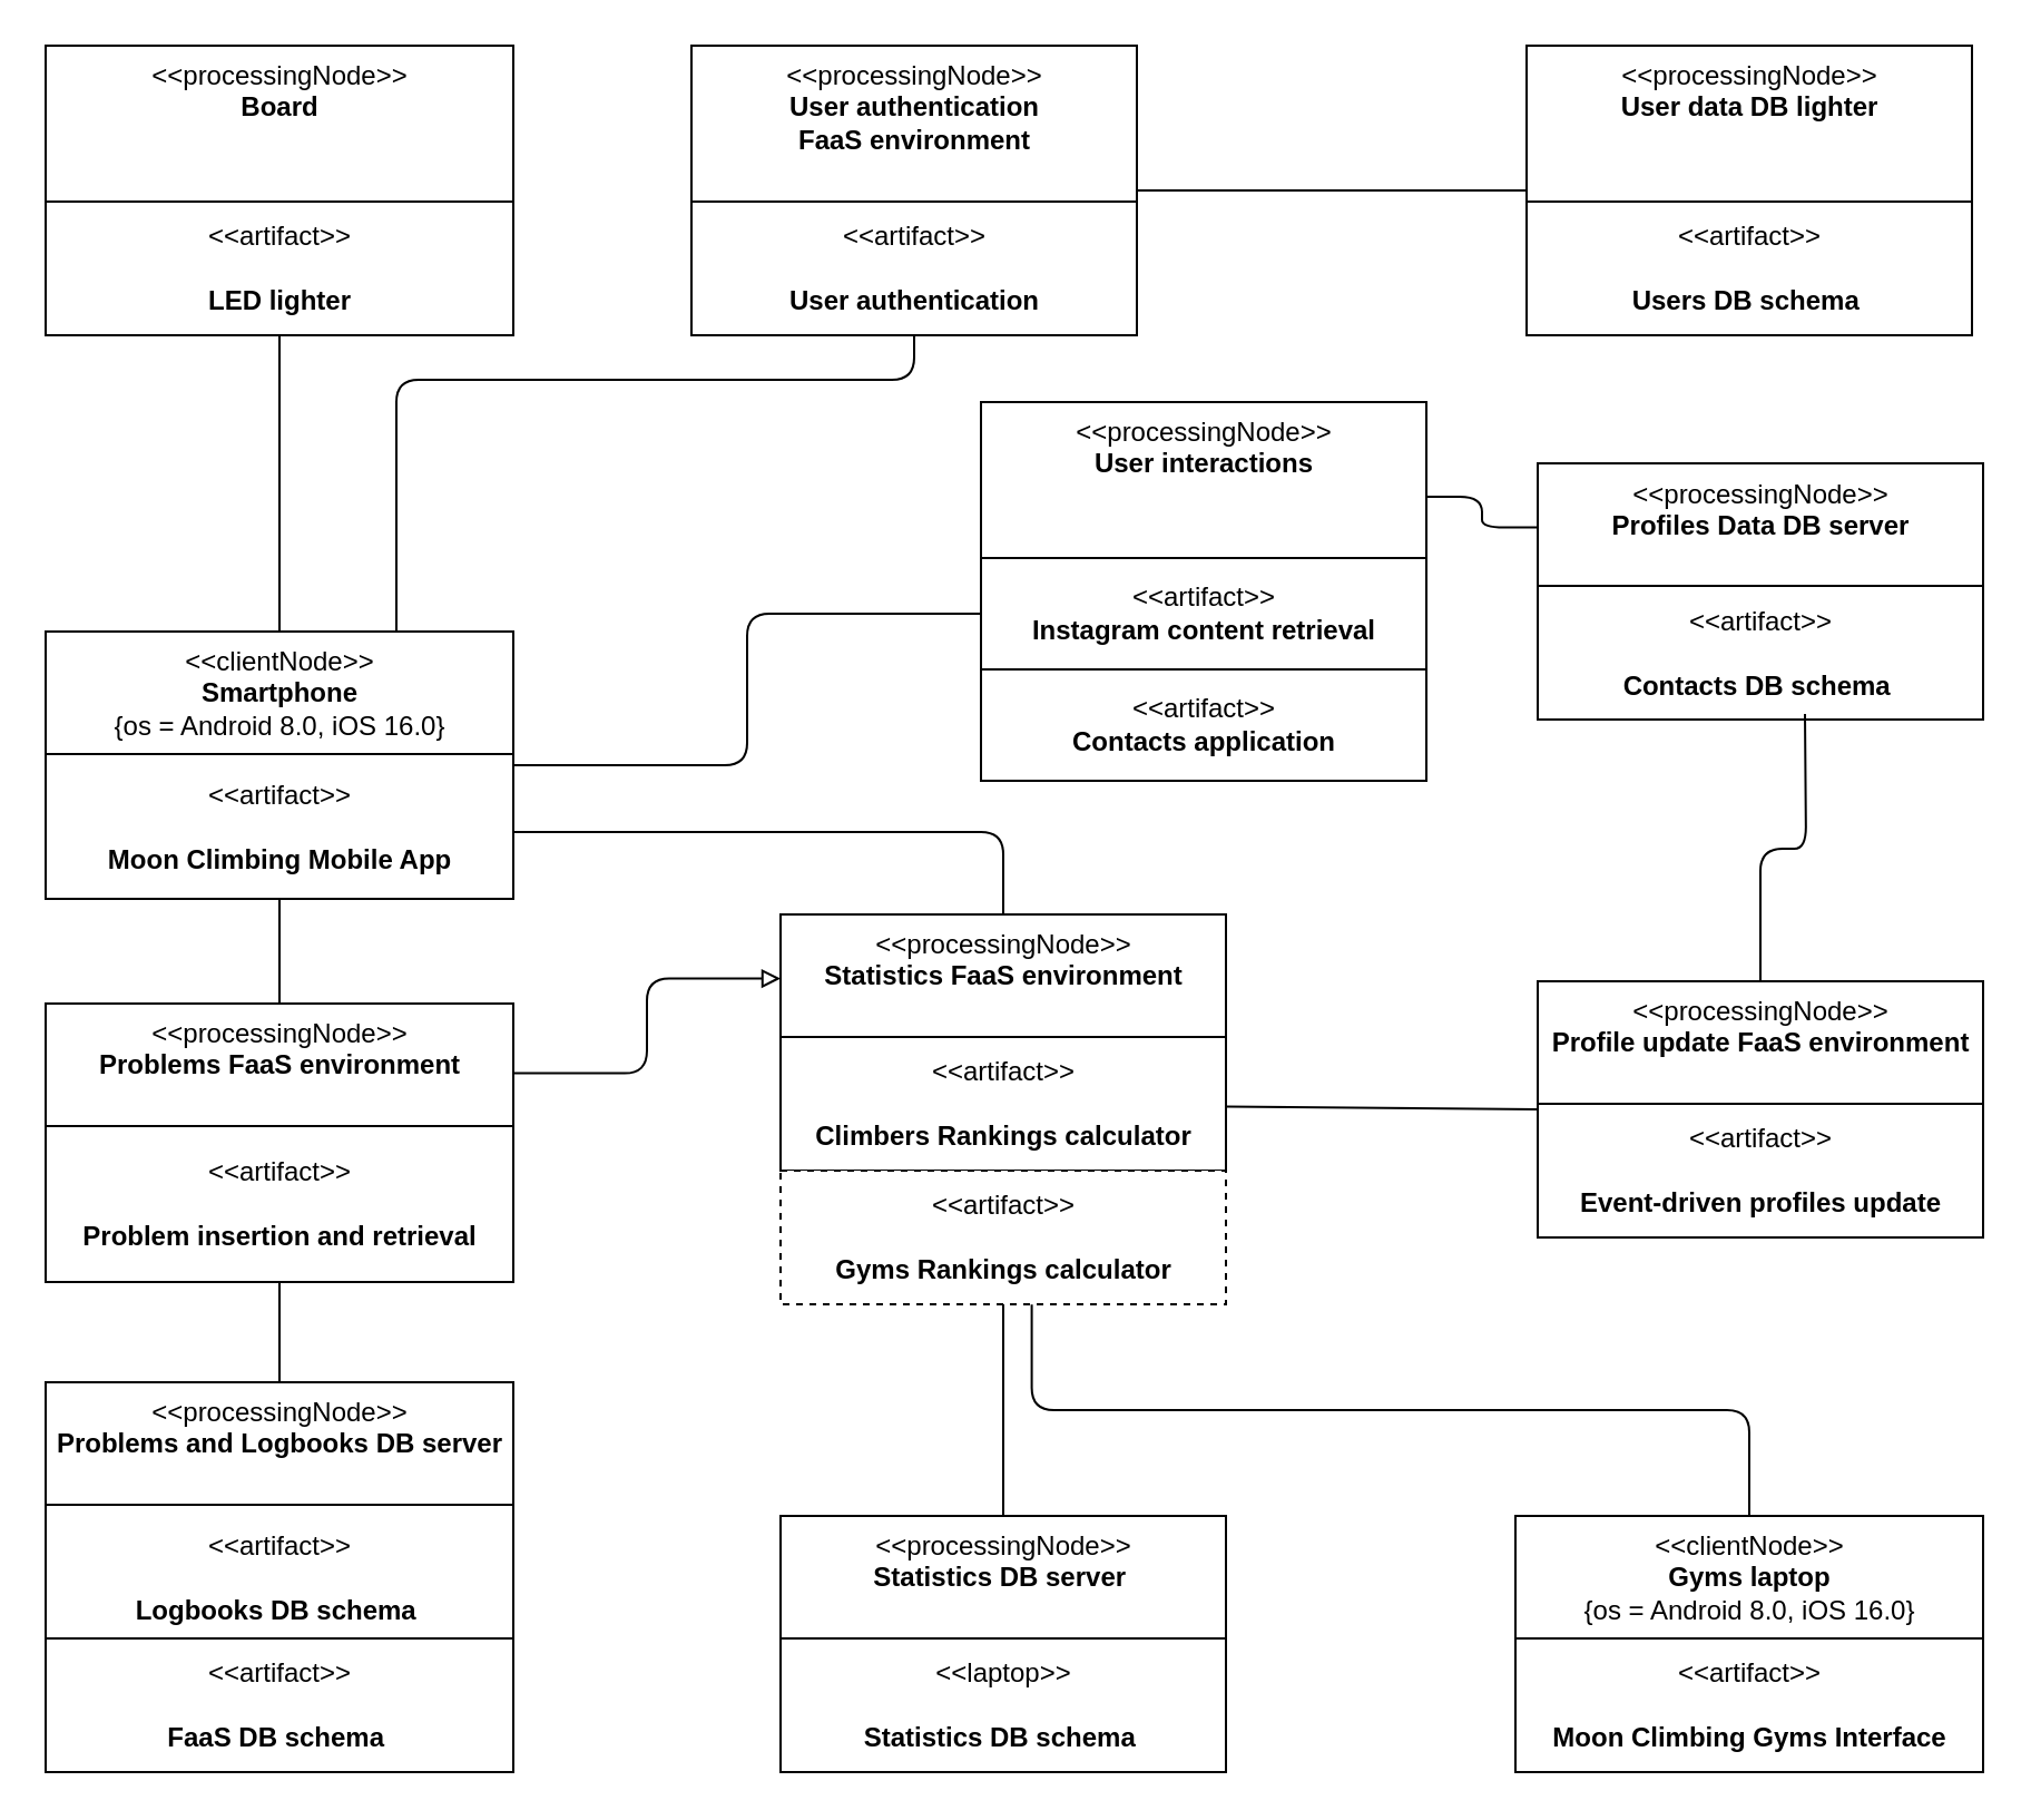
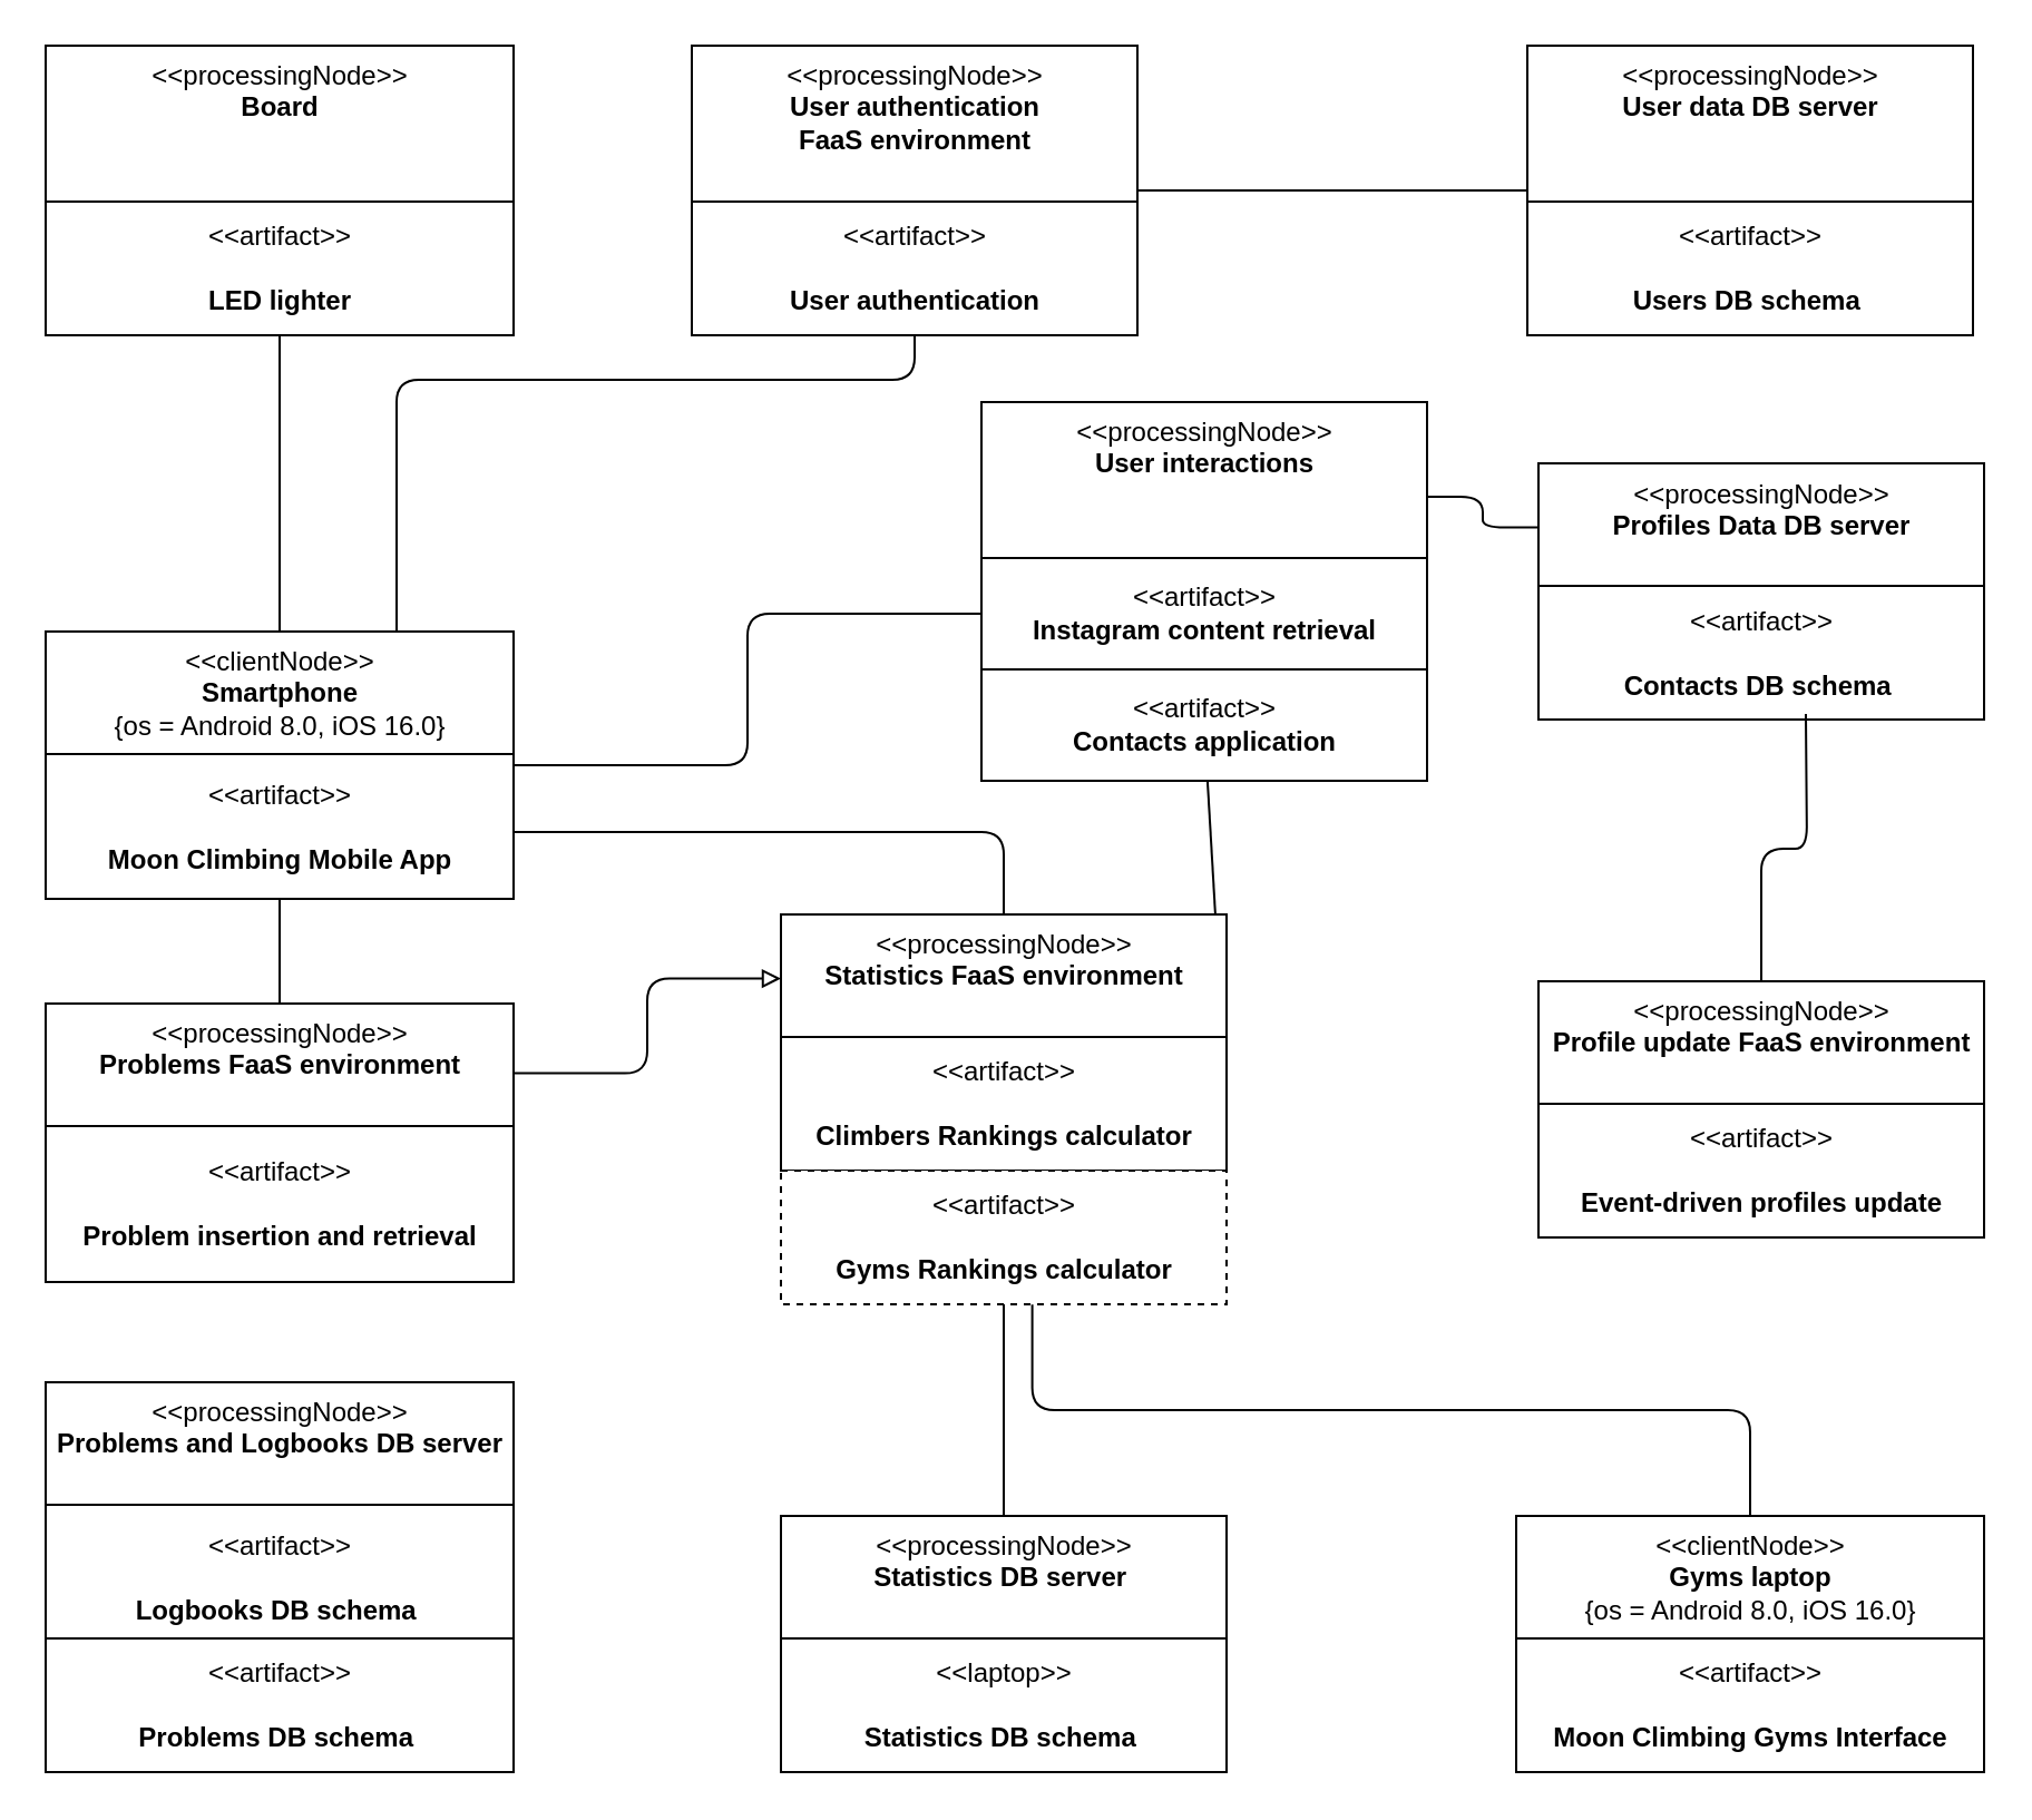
- <mxCell id="32" value="&amp;lt;&amp;lt;processingNode&amp;gt;&amp;gt;&lt;br&gt;&lt;b&gt;User data DB lighter&lt;/b&gt;&lt;br&gt;" style="swimlane;fontStyle=0;align=center;verticalAlign=top;childLayout=stackLayout;horizontal=1;startSize=70;horizontalStack=0;resizeParent=1;resizeParentMax=0;resizeLast=0;collapsible=0;marginBottom=0;html=1;" parent="1" vertex="1"><mxGeometry x="685" y="20" width="200" height="130" as="geometry" /></mxCell>
+ <mxCell id="32" value="&amp;lt;&amp;lt;processingNode&amp;gt;&amp;gt;&lt;br&gt;&lt;b&gt;User data DB server&lt;/b&gt;&lt;br&gt;" style="swimlane;fontStyle=0;align=center;verticalAlign=top;childLayout=stackLayout;horizontal=1;startSize=70;horizontalStack=0;resizeParent=1;resizeParentMax=0;resizeLast=0;collapsible=0;marginBottom=0;html=1;" parent="1" vertex="1"><mxGeometry x="685" y="20" width="200" height="130" as="geometry" /></mxCell>
- <mxCell id="12" style="edgeStyle=none;html=1;exitX=1;exitY=0.75;exitDx=0;exitDy=0;entryX=0;entryY=0.5;entryDx=0;entryDy=0;endArrow=none;endFill=0;" parent="1" source="13" target="37" edge="1"><mxGeometry relative="1" as="geometry" /></mxCell>
+ <mxCell id="12" style="edgeStyle=none;html=1;exitX=1;exitY=0.75;exitDx=0;exitDy=0;endArrow=none;endFill=0;" parent="1" source="13" target="23" edge="1"><mxGeometry relative="1" as="geometry" /></mxCell>
- <mxCell id="28" style="edgeStyle=none;html=1;exitX=0.5;exitY=1;exitDx=0;exitDy=0;entryX=0.5;entryY=0;entryDx=0;entryDy=0;endArrow=none;endFill=0;" parent="1" source="11" target="26" edge="1"><mxGeometry relative="1" as="geometry" /></mxCell>
- <mxCell id="29" value="&amp;lt;&amp;lt;artifact&amp;gt;&amp;gt;&lt;br&gt;&lt;br&gt;&lt;b&gt;FaaS DB schema&amp;nbsp;&lt;/b&gt;" style="html=1;align=center;verticalAlign=middle;dashed=0;" parent="1" vertex="1"><mxGeometry x="20" y="735" width="210" height="60" as="geometry" /></mxCell>
+ <mxCell id="29" value="&amp;lt;&amp;lt;artifact&amp;gt;&amp;gt;&lt;br&gt;&lt;br&gt;&lt;b&gt;Problems DB schema&amp;nbsp;&lt;/b&gt;" style="html=1;align=center;verticalAlign=middle;dashed=0;" parent="1" vertex="1"><mxGeometry x="20" y="735" width="210" height="60" as="geometry" /></mxCell>
